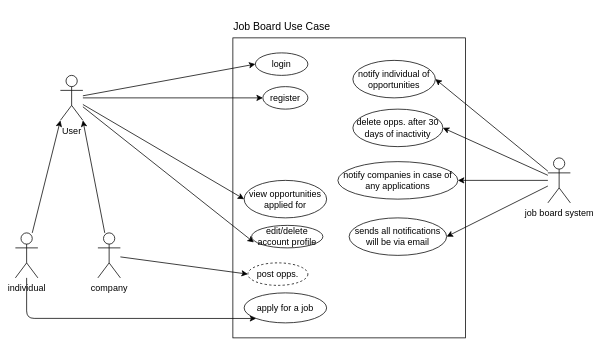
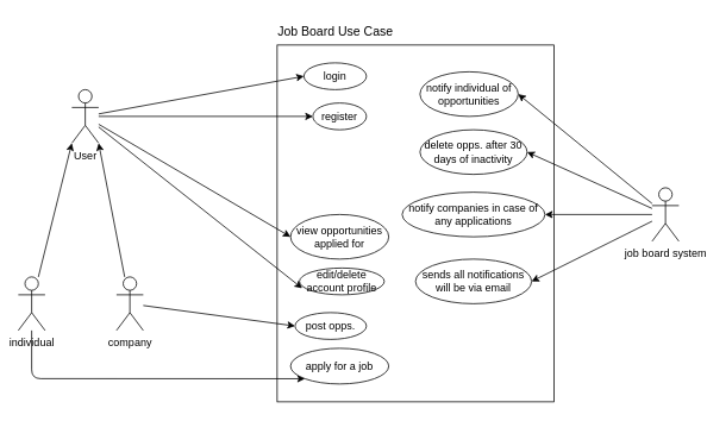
- <mxCell id="18" value="post opps." style="ellipse;whiteSpace=wrap;html=1;dashed=1;" vertex="1" parent="1"><mxGeometry x="330" y="350" width="80" height="30" as="geometry" /></mxCell>
+ <mxCell id="18" value="post opps." style="ellipse;whiteSpace=wrap;html=1;" vertex="1" parent="1"><mxGeometry x="330" y="350" width="80" height="30" as="geometry" /></mxCell>
